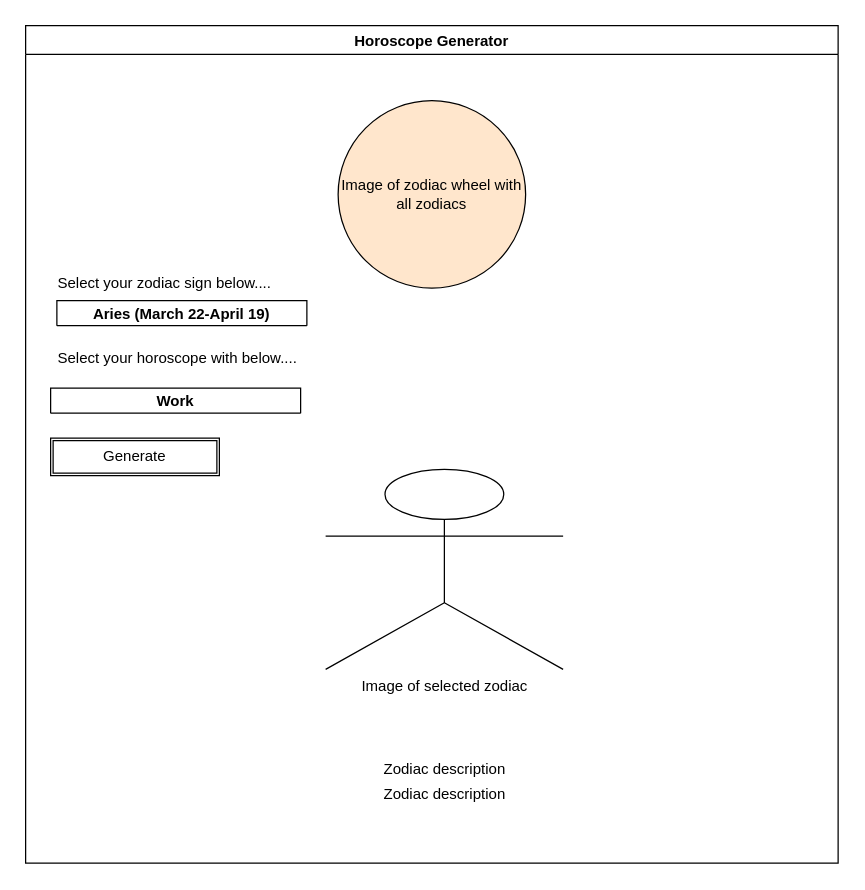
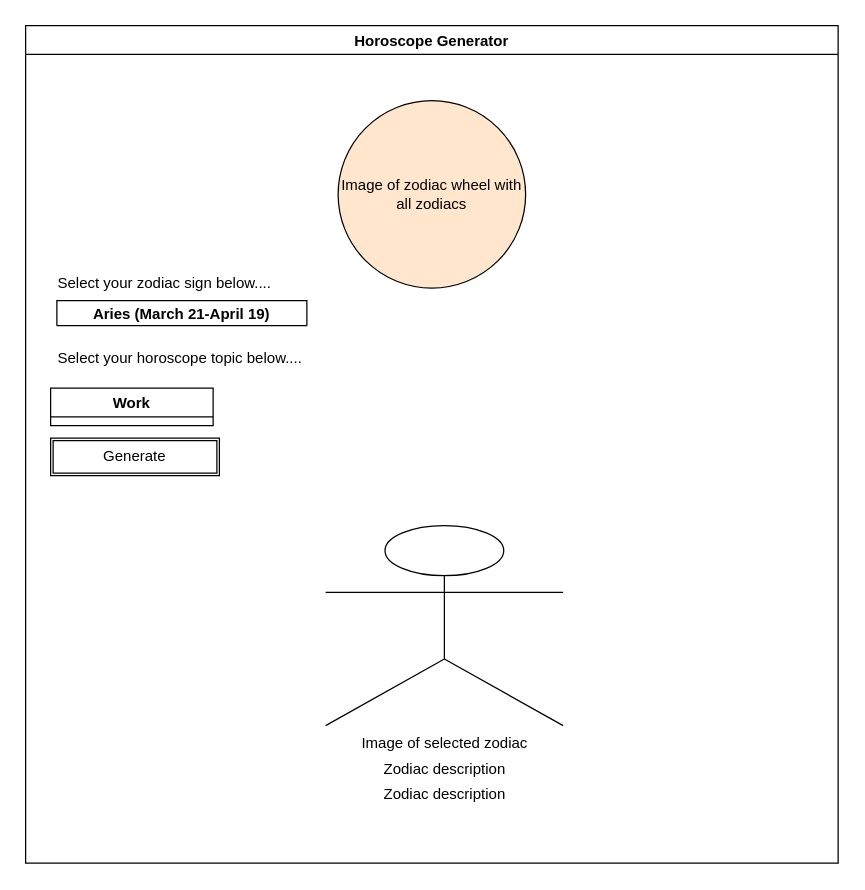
- <mxCell id="6" value="Aries (March 22-April 19)" style="swimlane;" vertex="1" parent="2"><mxGeometry x="25" y="220" width="200" height="20" as="geometry" /></mxCell>
+ <mxCell id="6" value="Aries (March 21-April 19)" style="swimlane;" vertex="1" parent="2"><mxGeometry x="25" y="220" width="200" height="20" as="geometry" /></mxCell>
- <mxCell id="5" value="Select your horoscope with below...." style="text;strokeColor=none;fillColor=none;align=left;verticalAlign=middle;spacingLeft=4;spacingRight=4;overflow=hidden;points=[[0,0.5],[1,0.5]];portConstraint=eastwest;rotatable=0;" vertex="1" parent="2"><mxGeometry x="20" y="250" width="210" height="30" as="geometry" /></mxCell>
+ <mxCell id="5" value="Select your horoscope topic below...." style="text;strokeColor=none;fillColor=none;align=left;verticalAlign=middle;spacingLeft=4;spacingRight=4;overflow=hidden;points=[[0,0.5],[1,0.5]];portConstraint=eastwest;rotatable=0;" vertex="1" parent="2"><mxGeometry x="20" y="250" width="210" height="30" as="geometry" /></mxCell>
- <mxCell id="7" value="Work" style="swimlane;" vertex="1" parent="2"><mxGeometry x="20" y="290" width="200" height="20" as="geometry" /></mxCell>
+ <mxCell id="7" value="Work" style="swimlane;" vertex="1" parent="2"><mxGeometry x="20" y="290" width="130" height="30" as="geometry" /></mxCell>
- <mxCell id="9" value="Image of selected zodiac" style="shape=umlActor;verticalLabelPosition=bottom;verticalAlign=top;html=1;outlineConnect=0;" vertex="1" parent="2"><mxGeometry x="240" y="355" width="190" height="160" as="geometry" /></mxCell>
+ <mxCell id="9" value="Image of selected zodiac" style="shape=umlActor;verticalLabelPosition=bottom;verticalAlign=top;html=1;outlineConnect=0;" vertex="1" parent="2"><mxGeometry x="240" y="400" width="190" height="160" as="geometry" /></mxCell>
